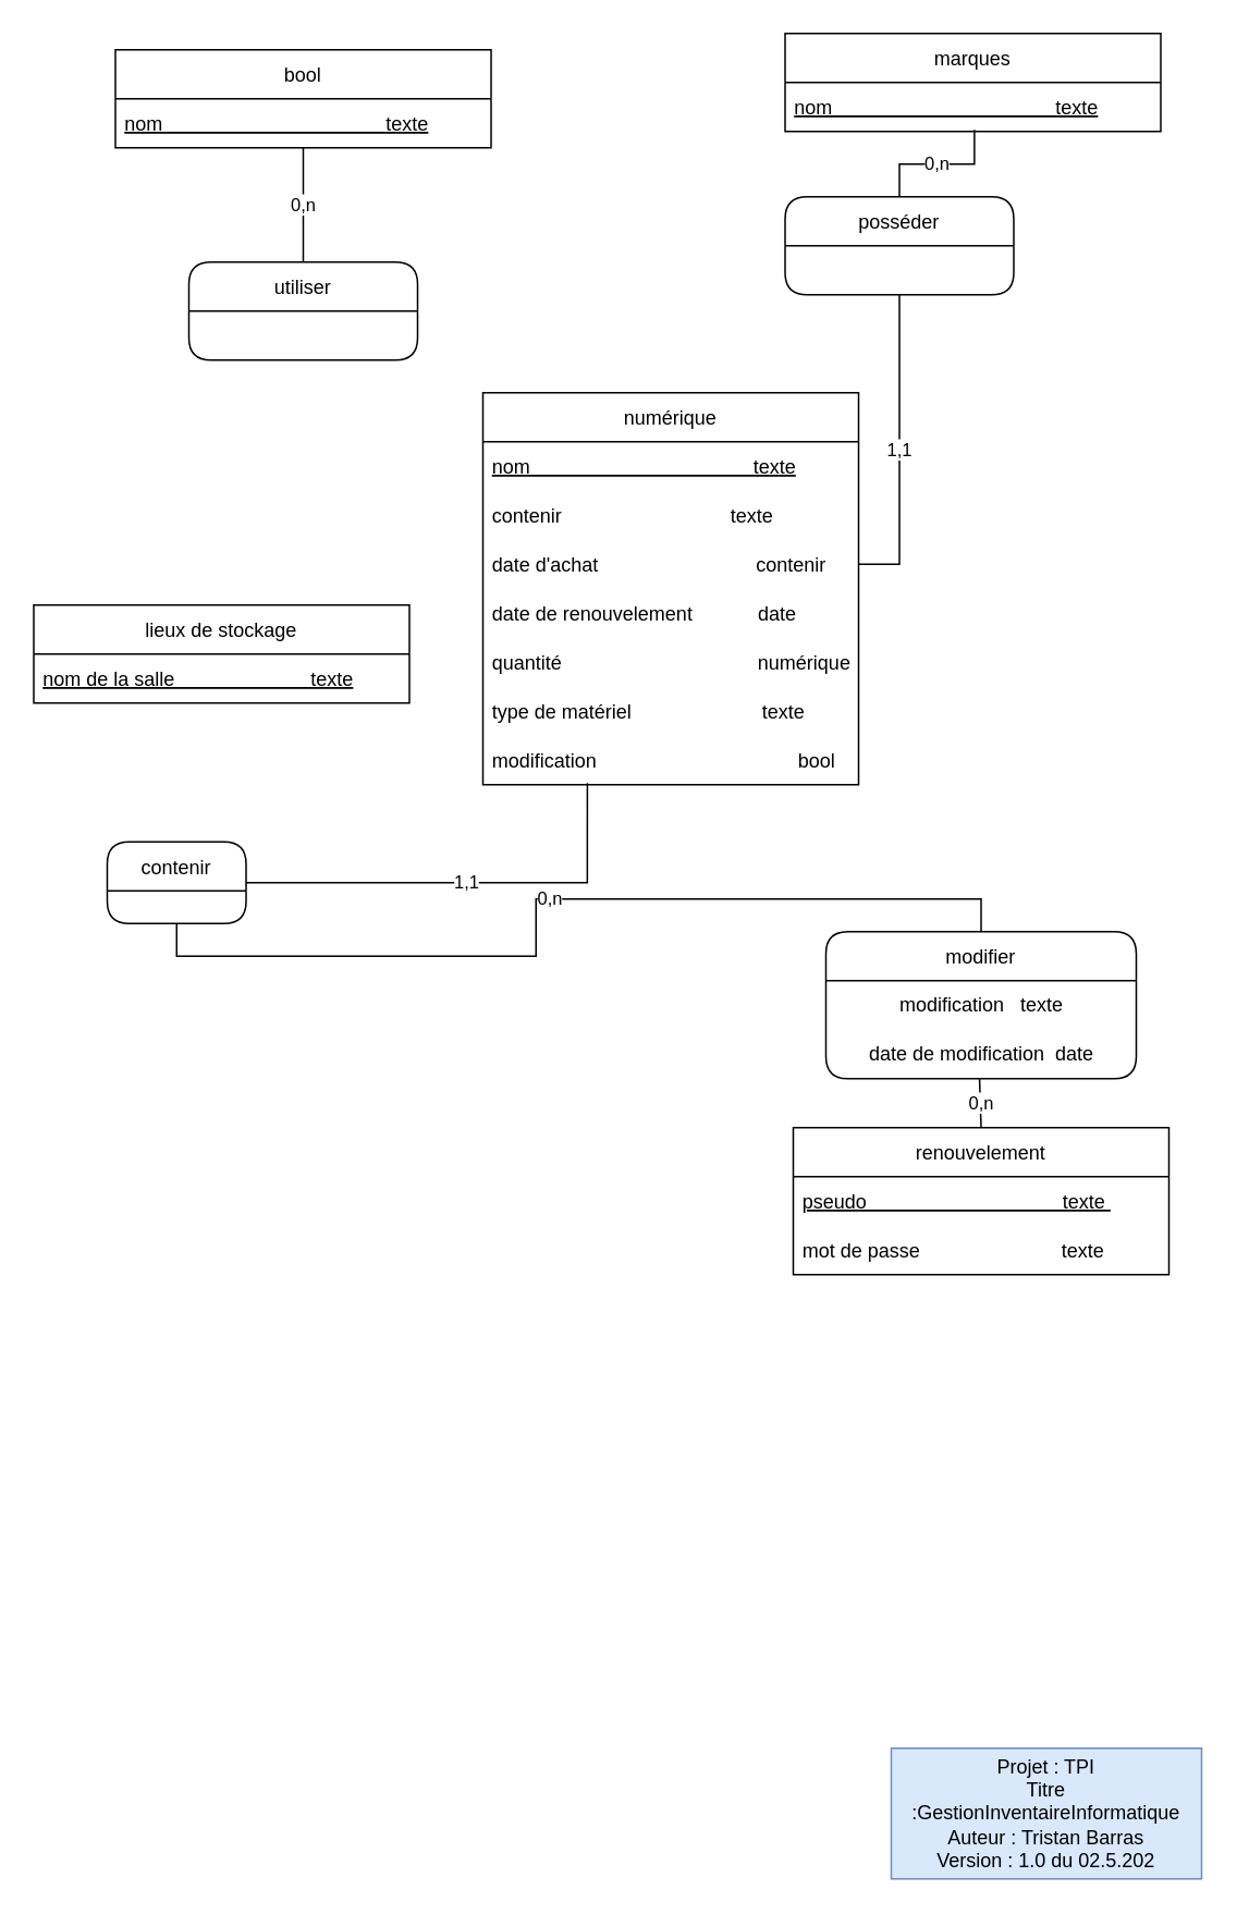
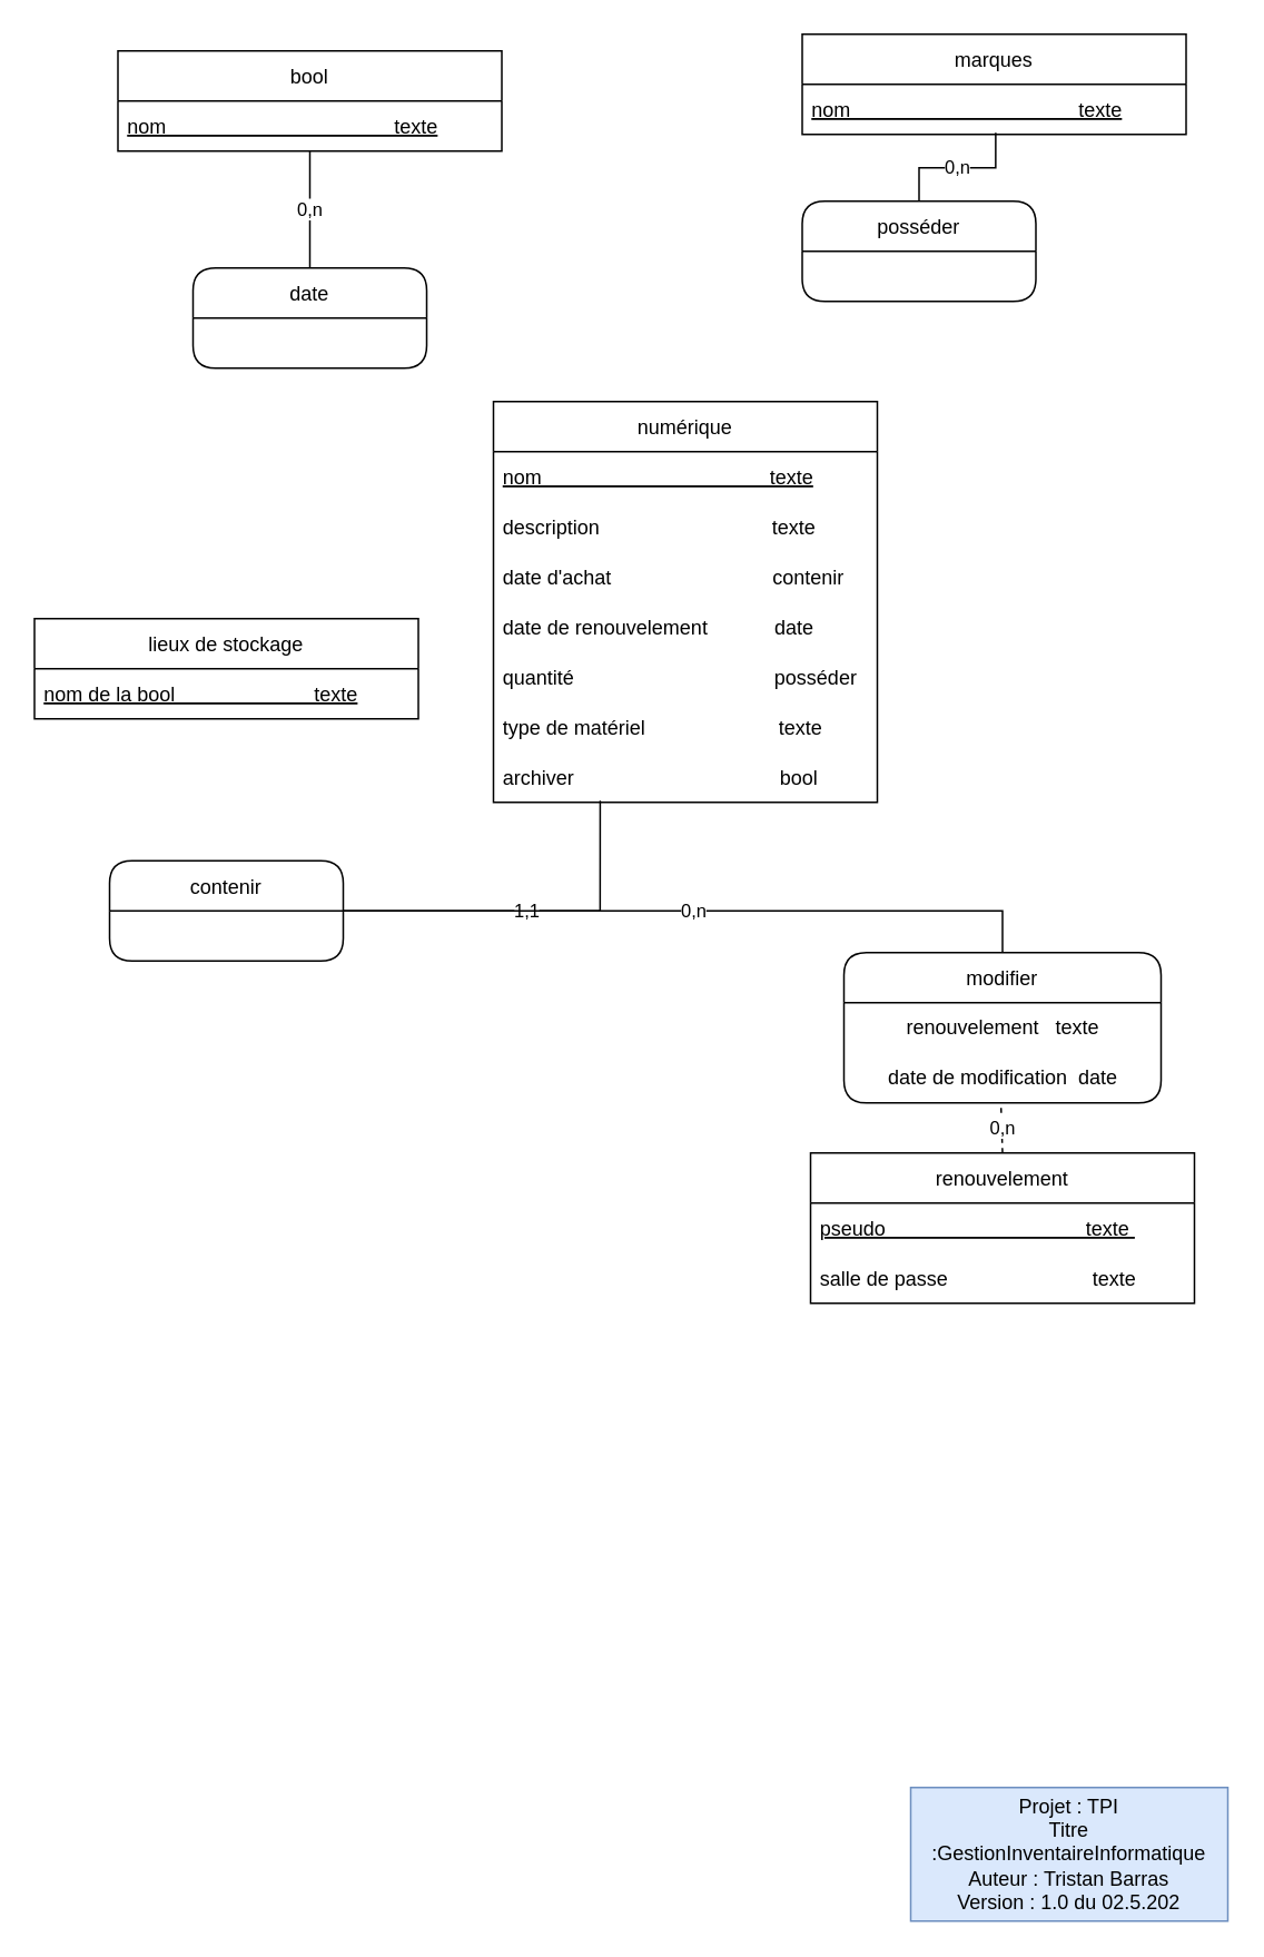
- <mxCell id="24" value="utiliser" style="swimlane;fontStyle=0;childLayout=stackLayout;horizontal=1;startSize=30;horizontalStack=0;resizeParent=1;resizeParentMax=0;resizeLast=0;collapsible=1;marginBottom=0;rounded=1;" parent="1" vertex="1"><mxGeometry x="115" y="160" width="140" height="60" as="geometry" /></mxCell>
+ <mxCell id="24" value="date" style="swimlane;fontStyle=0;childLayout=stackLayout;horizontal=1;startSize=30;horizontalStack=0;resizeParent=1;resizeParentMax=0;resizeLast=0;collapsible=1;marginBottom=0;rounded=1;" parent="1" vertex="1"><mxGeometry x="115" y="160" width="140" height="60" as="geometry" /></mxCell>
- <mxCell id="8" value="contenir                               texte" style="text;strokeColor=none;fillColor=none;align=left;verticalAlign=middle;spacingLeft=4;spacingRight=4;overflow=hidden;points=[[0,0.5],[1,0.5]];portConstraint=eastwest;rotatable=0;fontStyle=0" parent="6" vertex="1"><mxGeometry y="60" width="230" height="30" as="geometry" /></mxCell>
+ <mxCell id="8" value="description                               texte" style="text;strokeColor=none;fillColor=none;align=left;verticalAlign=middle;spacingLeft=4;spacingRight=4;overflow=hidden;points=[[0,0.5],[1,0.5]];portConstraint=eastwest;rotatable=0;fontStyle=0" parent="6" vertex="1"><mxGeometry y="60" width="230" height="30" as="geometry" /></mxCell>
- <mxCell id="31" value="1,1" style="edgeStyle=orthogonalEdgeStyle;rounded=0;orthogonalLoop=1;jettySize=auto;html=1;exitX=1;exitY=0.5;exitDx=0;exitDy=0;entryX=0.5;entryY=1;entryDx=0;entryDy=0;endArrow=none;endFill=0;" parent="1" source="9" target="18" edge="1"><mxGeometry relative="1" as="geometry" /></mxCell>
- <mxCell id="11" value="quantité                                    numérique" style="text;strokeColor=none;fillColor=none;align=left;verticalAlign=middle;spacingLeft=4;spacingRight=4;overflow=hidden;points=[[0,0.5],[1,0.5]];portConstraint=eastwest;rotatable=0;fontStyle=0" parent="6" vertex="1"><mxGeometry y="150" width="230" height="30" as="geometry" /></mxCell>
+ <mxCell id="11" value="quantité                                    posséder" style="text;strokeColor=none;fillColor=none;align=left;verticalAlign=middle;spacingLeft=4;spacingRight=4;overflow=hidden;points=[[0,0.5],[1,0.5]];portConstraint=eastwest;rotatable=0;fontStyle=0" parent="6" vertex="1"><mxGeometry y="150" width="230" height="30" as="geometry" /></mxCell>
- <mxCell id="22" value="nom de la salle                         texte" style="text;strokeColor=none;fillColor=none;align=left;verticalAlign=middle;spacingLeft=4;spacingRight=4;overflow=hidden;points=[[0,0.5],[1,0.5]];portConstraint=eastwest;rotatable=0;fontStyle=4" parent="21" vertex="1"><mxGeometry y="30" width="230" height="30" as="geometry" /></mxCell>
+ <mxCell id="22" value="nom de la bool                         texte" style="text;strokeColor=none;fillColor=none;align=left;verticalAlign=middle;spacingLeft=4;spacingRight=4;overflow=hidden;points=[[0,0.5],[1,0.5]];portConstraint=eastwest;rotatable=0;fontStyle=4" parent="21" vertex="1"><mxGeometry y="30" width="230" height="30" as="geometry" /></mxCell>
- <mxCell id="13" value="modification                                     bool" style="text;strokeColor=none;fillColor=none;align=left;verticalAlign=middle;spacingLeft=4;spacingRight=4;overflow=hidden;points=[[0,0.5],[1,0.5]];portConstraint=eastwest;rotatable=0;fontStyle=0" parent="6" vertex="1"><mxGeometry y="210" width="230" height="30" as="geometry" /></mxCell>
+ <mxCell id="13" value="archiver                                     bool" style="text;strokeColor=none;fillColor=none;align=left;verticalAlign=middle;spacingLeft=4;spacingRight=4;overflow=hidden;points=[[0,0.5],[1,0.5]];portConstraint=eastwest;rotatable=0;fontStyle=0" parent="6" vertex="1"><mxGeometry y="210" width="230" height="30" as="geometry" /></mxCell>
- <mxCell id="26" value="contenir" style="swimlane;fontStyle=0;childLayout=stackLayout;horizontal=1;startSize=30;horizontalStack=0;resizeParent=1;resizeParentMax=0;resizeLast=0;collapsible=1;marginBottom=0;rounded=1;" parent="1" vertex="1"><mxGeometry x="65" y="515" width="85" height="50" as="geometry" /></mxCell>
+ <mxCell id="26" value="contenir" style="swimlane;fontStyle=0;childLayout=stackLayout;horizontal=1;startSize=30;horizontalStack=0;resizeParent=1;resizeParentMax=0;resizeLast=0;collapsible=1;marginBottom=0;rounded=1;" parent="1" vertex="1"><mxGeometry x="65" y="515" width="140" height="60" as="geometry" /></mxCell>
- <mxCell id="29" value="modification&lt;span style=&quot;white-space: pre;&quot;&gt; &lt;/span&gt;&lt;span style=&quot;white-space: pre;&quot;&gt; &lt;/span&gt;&lt;span style=&quot;white-space: pre;&quot;&gt; &lt;/span&gt;texte" style="text;html=1;align=center;verticalAlign=middle;resizable=0;points=[];autosize=1;strokeColor=none;fillColor=none;" parent="28" vertex="1"><mxGeometry y="30" width="190" height="30" as="geometry" /></mxCell>
+ <mxCell id="29" value="renouvelement&lt;span style=&quot;white-space: pre;&quot;&gt; &lt;/span&gt;&lt;span style=&quot;white-space: pre;&quot;&gt; &lt;/span&gt;&lt;span style=&quot;white-space: pre;&quot;&gt; &lt;/span&gt;texte" style="text;html=1;align=center;verticalAlign=middle;resizable=0;points=[];autosize=1;strokeColor=none;fillColor=none;" parent="28" vertex="1"><mxGeometry y="30" width="190" height="30" as="geometry" /></mxCell>
- <mxCell id="2" value="0,n" style="edgeStyle=orthogonalEdgeStyle;rounded=0;orthogonalLoop=1;jettySize=auto;html=1;exitX=0.5;exitY=0;exitDx=0;exitDy=0;entryX=0.495;entryY=1;entryDx=0;entryDy=0;entryPerimeter=0;endArrow=none;endFill=0;" parent="1" source="3" target="30" edge="1"><mxGeometry relative="1" as="geometry" /></mxCell>
+ <mxCell id="2" value="0,n" style="edgeStyle=orthogonalEdgeStyle;rounded=0;orthogonalLoop=1;jettySize=auto;html=1;exitX=0.5;exitY=0;exitDx=0;exitDy=0;entryX=0.495;entryY=1;entryDx=0;entryDy=0;entryPerimeter=0;endArrow=none;endFill=0;dashed=1;" parent="1" source="3" target="30" edge="1"><mxGeometry relative="1" as="geometry" /></mxCell>
- <mxCell id="5" value="mot de passe                          texte" style="text;strokeColor=none;fillColor=none;align=left;verticalAlign=middle;spacingLeft=4;spacingRight=4;overflow=hidden;points=[[0,0.5],[1,0.5]];portConstraint=eastwest;rotatable=0;fontStyle=0" parent="3" vertex="1"><mxGeometry y="60" width="230" height="30" as="geometry" /></mxCell>
+ <mxCell id="5" value="salle de passe                          texte" style="text;strokeColor=none;fillColor=none;align=left;verticalAlign=middle;spacingLeft=4;spacingRight=4;overflow=hidden;points=[[0,0.5],[1,0.5]];portConstraint=eastwest;rotatable=0;fontStyle=0" parent="3" vertex="1"><mxGeometry y="60" width="230" height="30" as="geometry" /></mxCell>
